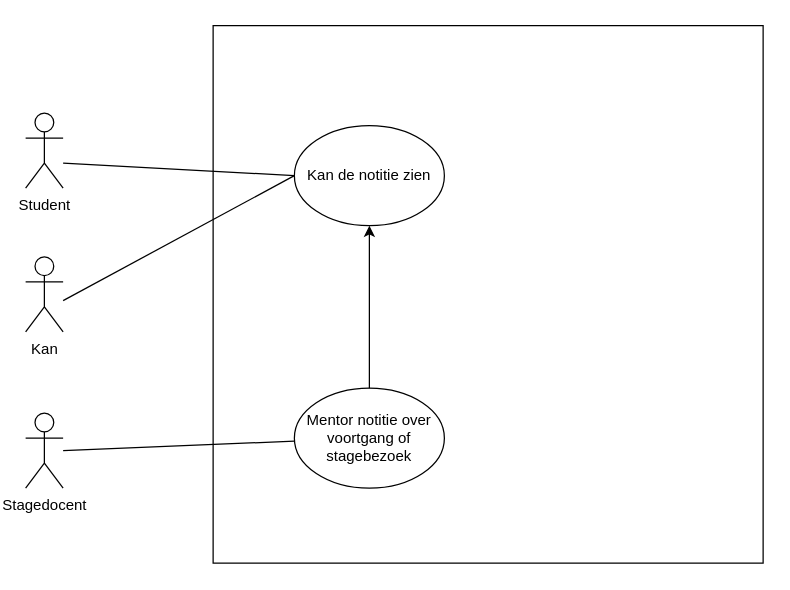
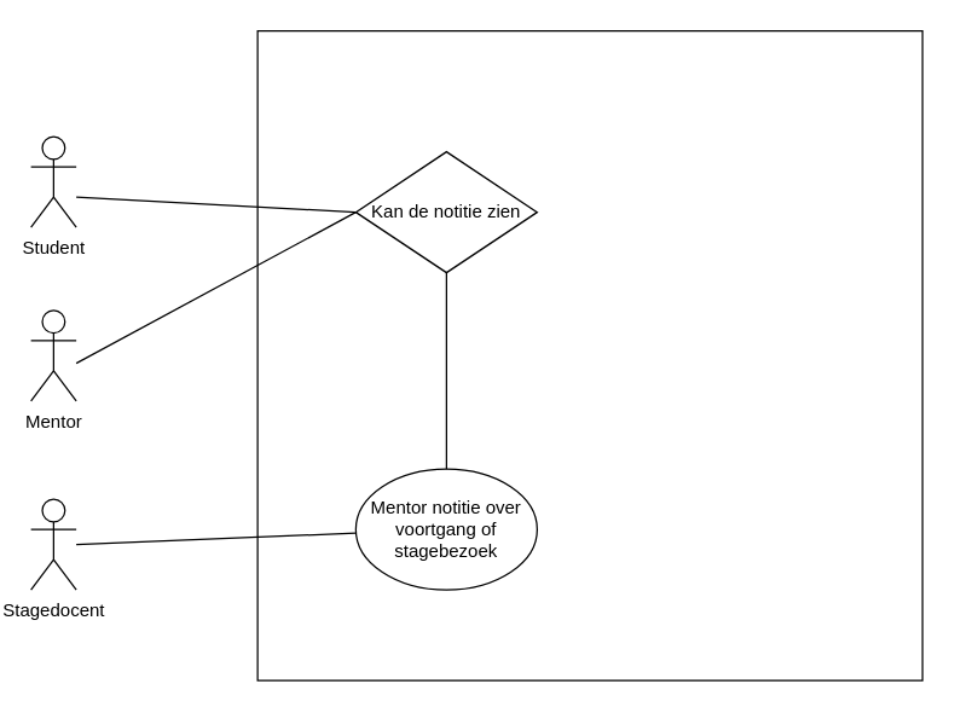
- <mxCell id="7" value="Kan de notitie zien" style="ellipse;whiteSpace=wrap;html=1;" vertex="1" parent="1"><mxGeometry x="235" y="100" width="120" height="80" as="geometry" /></mxCell>
+ <mxCell id="7" value="Kan de notitie zien" style="rhombus;whiteSpace=wrap;html=1;" vertex="1" parent="1"><mxGeometry x="235" y="100" width="120" height="80" as="geometry" /></mxCell>
- <mxCell id="11" value="" style="endArrow=classic;html=1;entryX=0.5;entryY=1;entryDx=0;entryDy=0;" edge="1" parent="1" source="6" target="7"><mxGeometry width="50" height="50" relative="1" as="geometry"><mxPoint x="250" y="260" as="sourcePoint" /><mxPoint x="300" y="220" as="targetPoint" /></mxGeometry></mxCell>
+ <mxCell id="11" value="" style="endArrow=none;html=1;entryX=0.5;entryY=1;entryDx=0;entryDy=0;" edge="1" parent="1" source="6" target="7"><mxGeometry width="50" height="50" relative="1" as="geometry"><mxPoint x="250" y="260" as="sourcePoint" /><mxPoint x="300" y="220" as="targetPoint" /></mxGeometry></mxCell>
- <mxCell id="8" value="Kan" style="shape=umlActor;verticalLabelPosition=bottom;labelBackgroundColor=#ffffff;verticalAlign=top;html=1;outlineConnect=0;" vertex="1" parent="1"><mxGeometry x="20" y="205" width="30" height="60" as="geometry" /></mxCell>
+ <mxCell id="8" value="Mentor" style="shape=umlActor;verticalLabelPosition=bottom;labelBackgroundColor=#ffffff;verticalAlign=top;html=1;outlineConnect=0;" vertex="1" parent="1"><mxGeometry x="20" y="205" width="30" height="60" as="geometry" /></mxCell>
